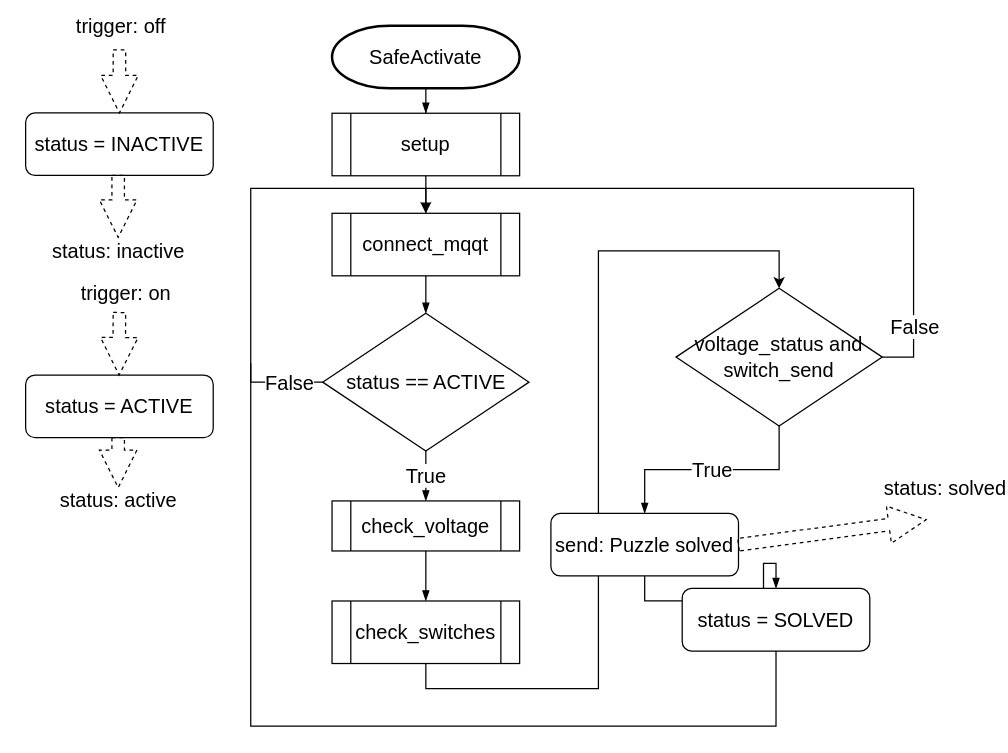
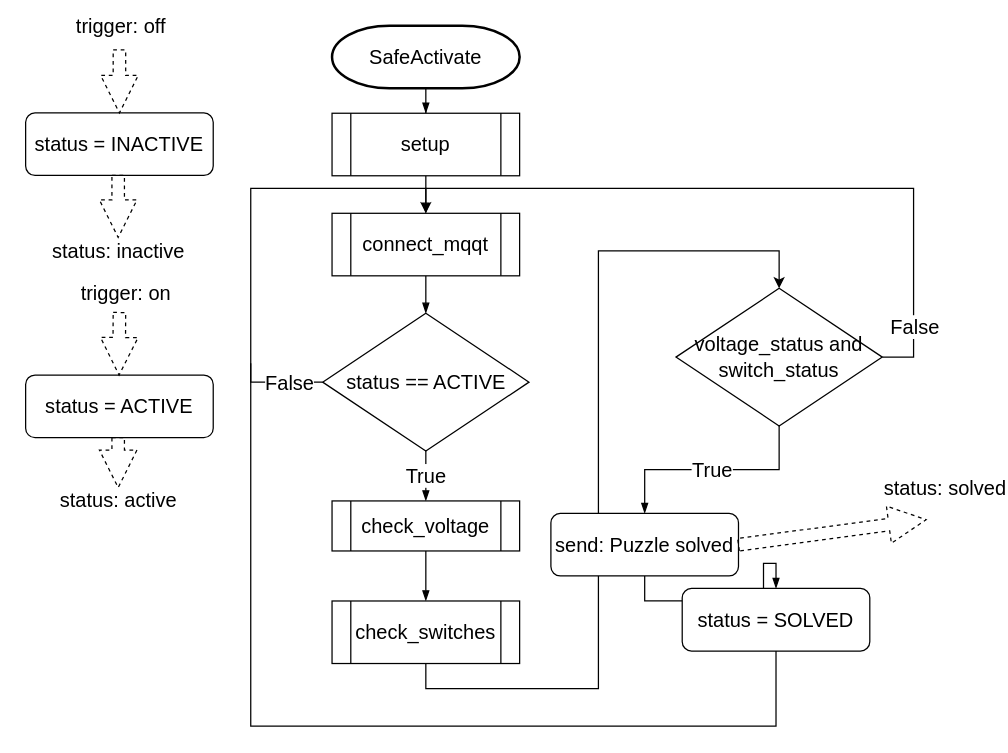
- <mxCell id="19" value="voltage_status and&lt;br style=&quot;font-size: 16px;&quot;&gt;switch_send" style="rhombus;whiteSpace=wrap;html=1;fontSize=16;" parent="1" vertex="1"><mxGeometry x="540" y="230" width="165" height="110" as="geometry" /></mxCell>
+ <mxCell id="19" value="voltage_status and&lt;br style=&quot;font-size: 16px;&quot;&gt;switch_status" style="rhombus;whiteSpace=wrap;html=1;fontSize=16;" parent="1" vertex="1"><mxGeometry x="540" y="230" width="165" height="110" as="geometry" /></mxCell>
